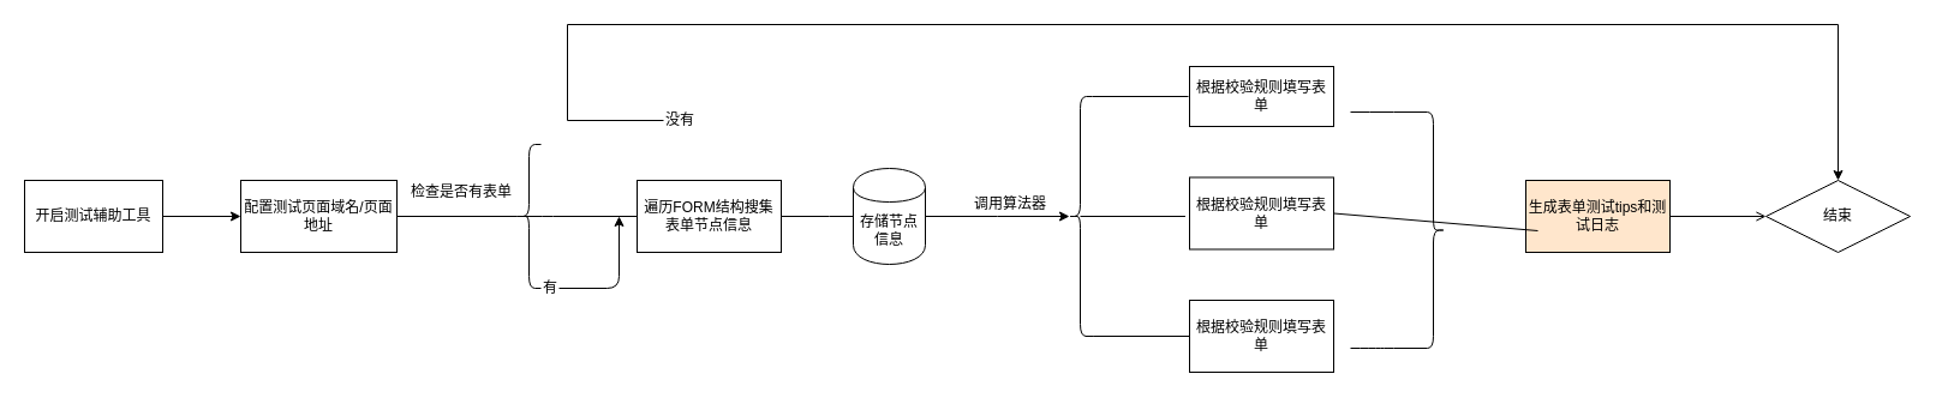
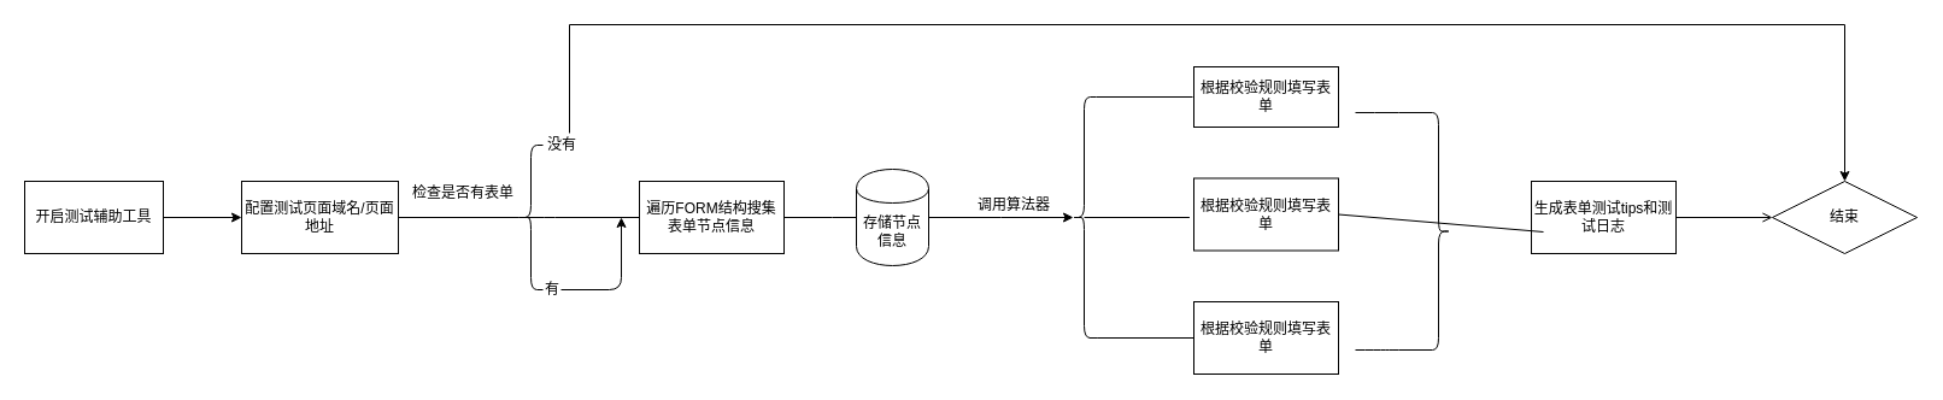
- <mxCell id="9" value="没有" style="text;html=1;resizable=0;points=[];autosize=1;align=left;verticalAlign=top;spacingTop=-4;" vertex="1" parent="1"><mxGeometry x="552" y="90" width="40" height="20" as="geometry" /></mxCell>
+ <mxCell id="9" value="没有" style="text;html=1;resizable=0;points=[];autosize=1;align=left;verticalAlign=top;spacingTop=-4;" vertex="1" parent="1"><mxGeometry x="452" y="110" width="40" height="20" as="geometry" /></mxCell>
- <mxCell id="21" value="生成表单测试tips和测试日志" style="rounded=0;whiteSpace=wrap;html=1;fillColor=#ffe6cc;" vertex="1" parent="1"><mxGeometry x="1270" y="150" width="120" height="60" as="geometry" /></mxCell>
+ <mxCell id="21" value="生成表单测试tips和测试日志" style="rounded=0;whiteSpace=wrap;html=1;" vertex="1" parent="1"><mxGeometry x="1270" y="150" width="120" height="60" as="geometry" /></mxCell>
